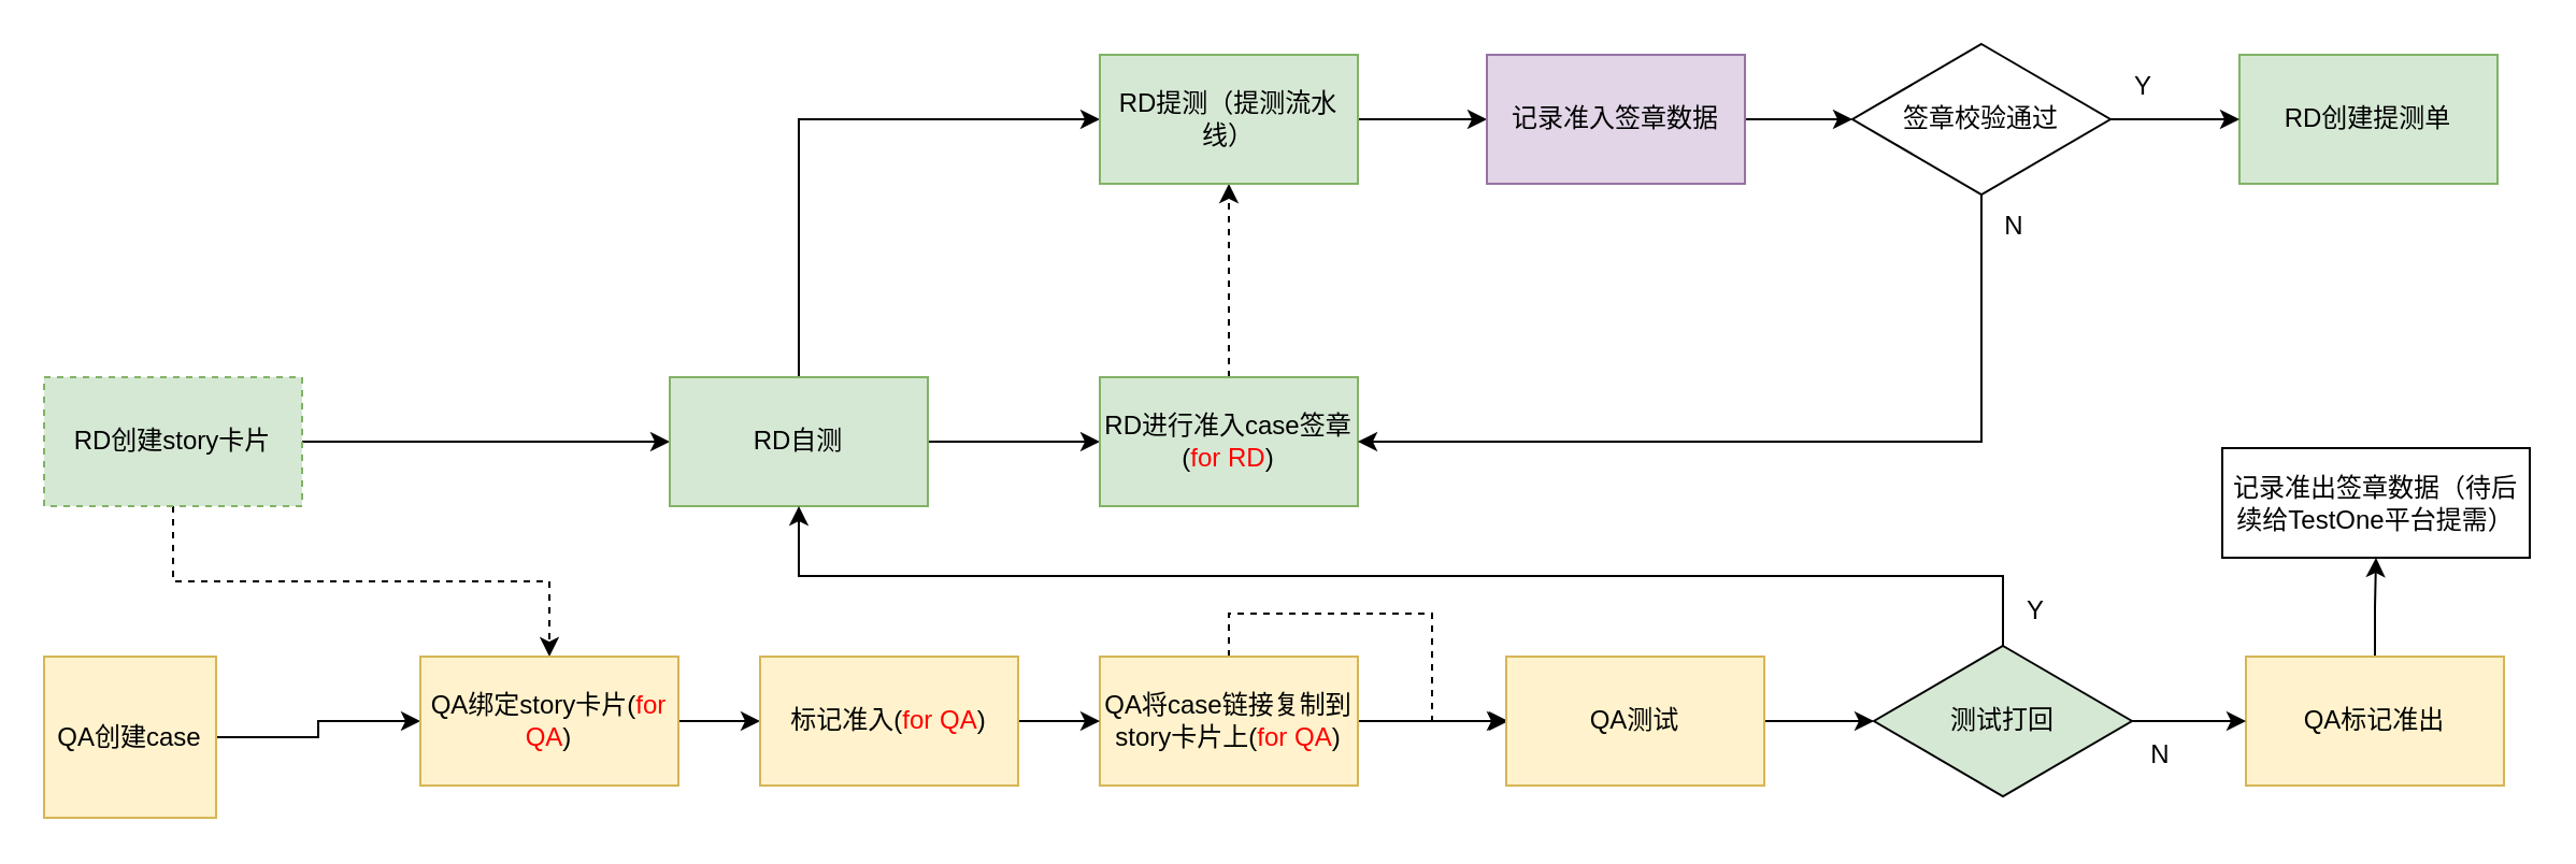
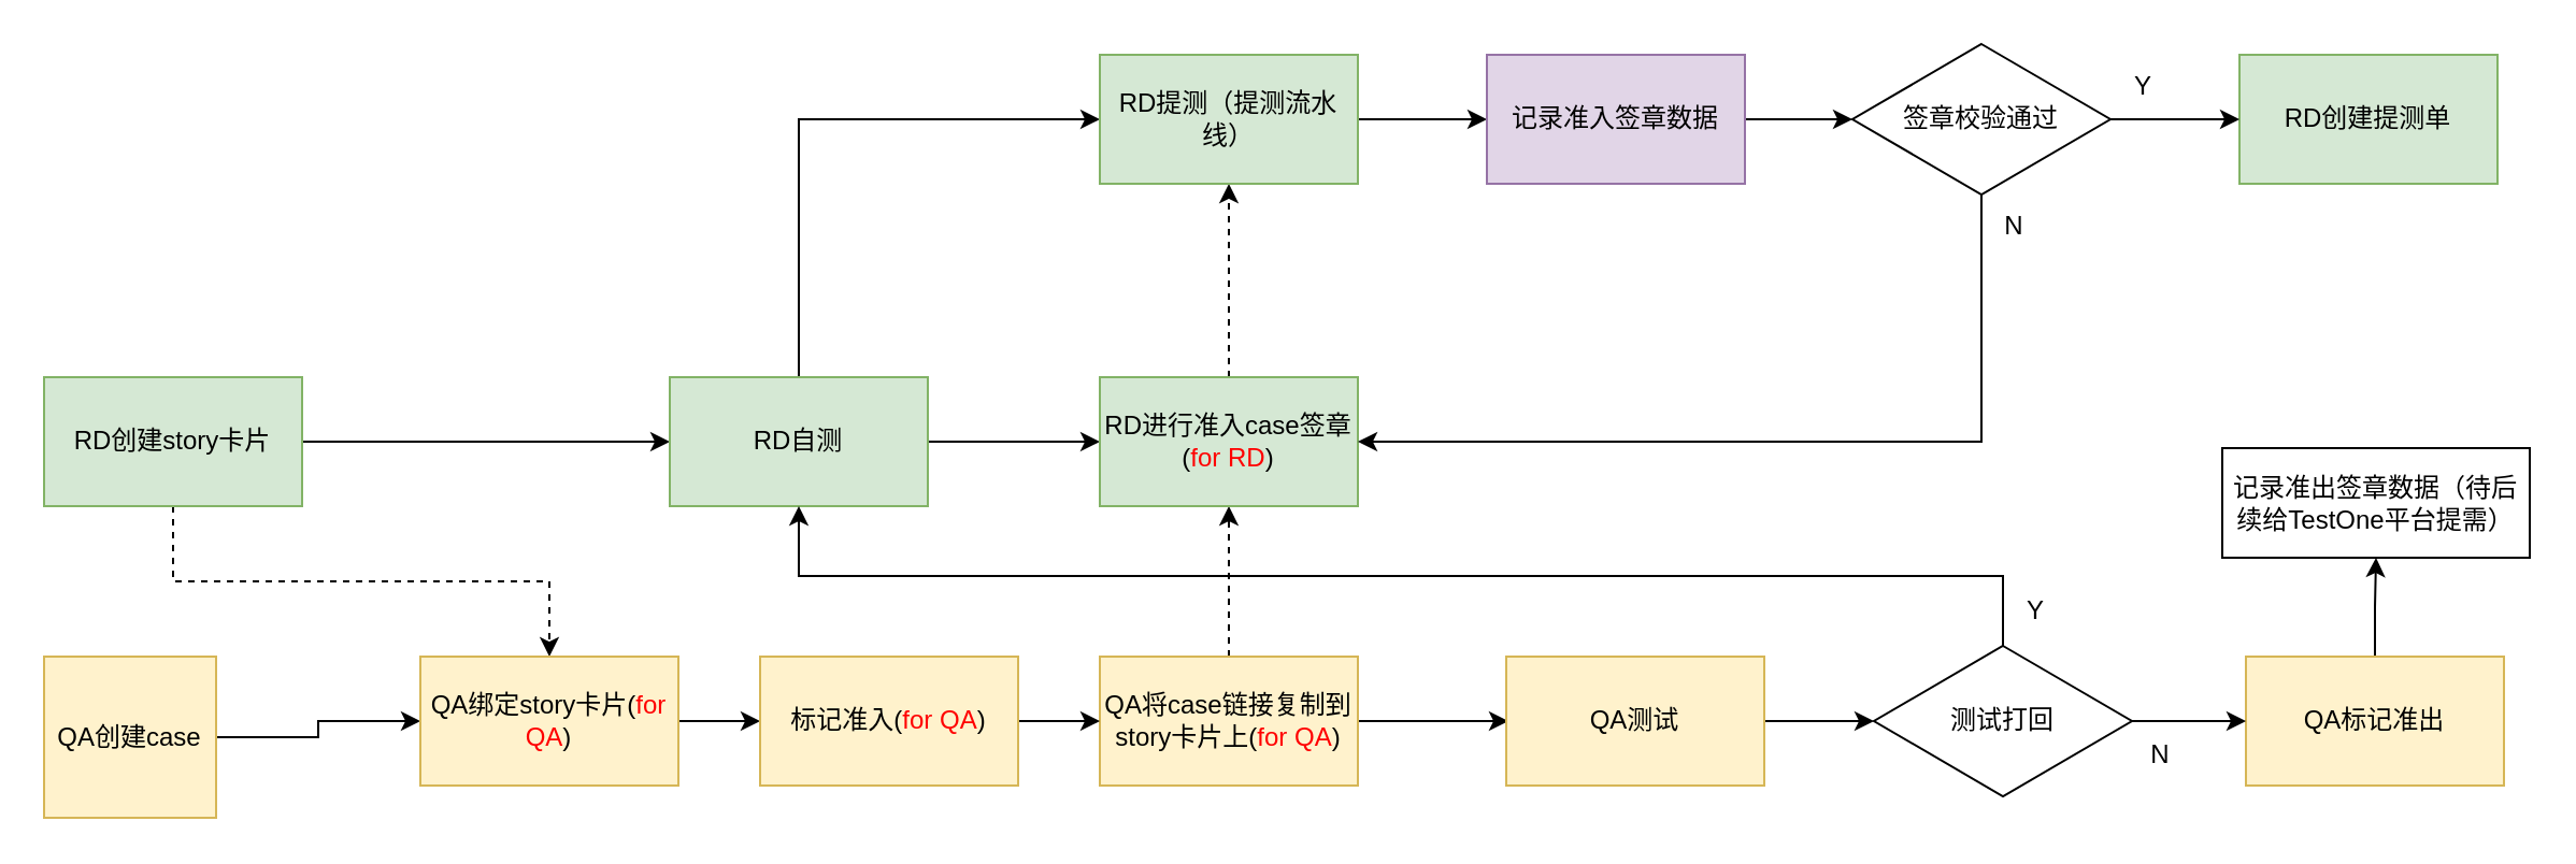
- <mxCell id="4" value="RD创建story卡片" style="rounded=0;whiteSpace=wrap;html=1;fillColor=#d5e8d4;strokeColor=#82b366;dashed=1;" parent="1" vertex="1"><mxGeometry x="20" y="175" width="120" height="60" as="geometry" /></mxCell>
+ <mxCell id="4" value="RD创建story卡片" style="rounded=0;whiteSpace=wrap;html=1;fillColor=#d5e8d4;strokeColor=#82b366;" parent="1" vertex="1"><mxGeometry x="20" y="175" width="120" height="60" as="geometry" /></mxCell>
- <mxCell id="12" style="edgeStyle=orthogonalEdgeStyle;rounded=0;orthogonalLoop=1;jettySize=auto;html=1;exitX=0.5;exitY=0;exitDx=0;exitDy=0;dashed=1;" parent="1" source="14" target="34" edge="1"><mxGeometry relative="1" as="geometry" /></mxCell>
+ <mxCell id="12" style="edgeStyle=orthogonalEdgeStyle;rounded=0;orthogonalLoop=1;jettySize=auto;html=1;exitX=0.5;exitY=0;exitDx=0;exitDy=0;entryX=0.5;entryY=1;entryDx=0;entryDy=0;dashed=1;" parent="1" source="14" target="16" edge="1"><mxGeometry relative="1" as="geometry" /></mxCell>
- <mxCell id="32" value="测试打回" style="rhombus;whiteSpace=wrap;html=1;fillColor=#d5e8d4;" parent="1" vertex="1"><mxGeometry x="871" y="300" width="120" height="70" as="geometry" /></mxCell>
+ <mxCell id="32" value="测试打回" style="rhombus;whiteSpace=wrap;html=1;" parent="1" vertex="1"><mxGeometry x="871" y="300" width="120" height="70" as="geometry" /></mxCell>
